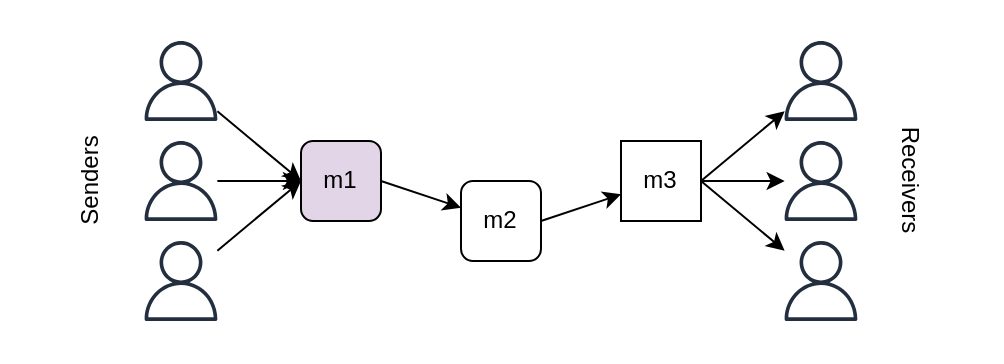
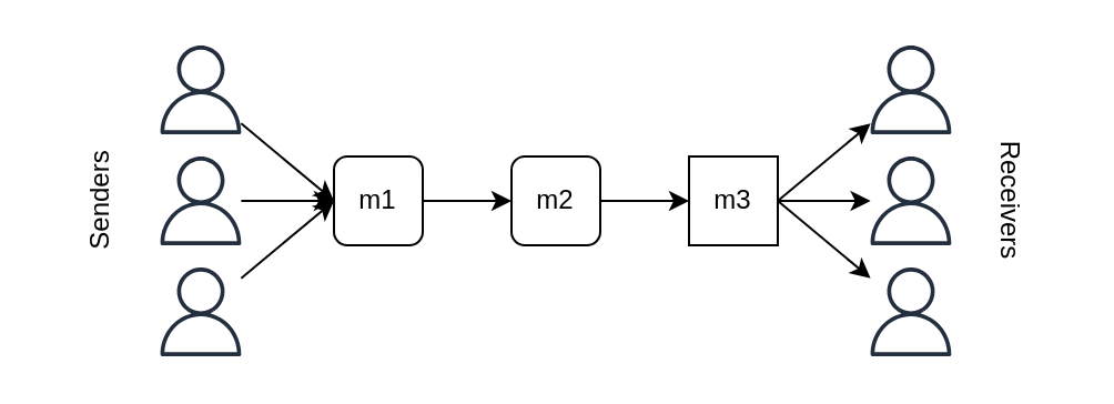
- <mxCell id="3" value="m1" style="rounded=1;whiteSpace=wrap;html=1;fillColor=#e1d5e7;" vertex="1" parent="1"><mxGeometry x="150" y="70" width="40" height="40" as="geometry" /></mxCell>
+ <mxCell id="3" value="m1" style="rounded=1;whiteSpace=wrap;html=1;" vertex="1" parent="1"><mxGeometry x="150" y="70" width="40" height="40" as="geometry" /></mxCell>
- <mxCell id="5" value="m2" style="rounded=1;whiteSpace=wrap;html=1;" vertex="1" parent="1"><mxGeometry x="230" y="90" width="40" height="40" as="geometry" /></mxCell>
+ <mxCell id="5" value="m2" style="rounded=1;whiteSpace=wrap;html=1;" vertex="1" parent="1"><mxGeometry x="230" y="70" width="40" height="40" as="geometry" /></mxCell>
